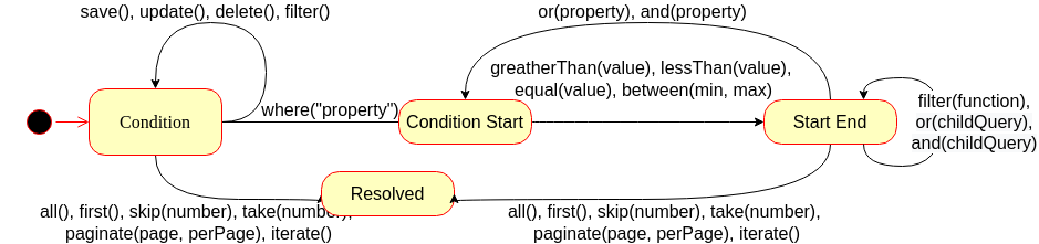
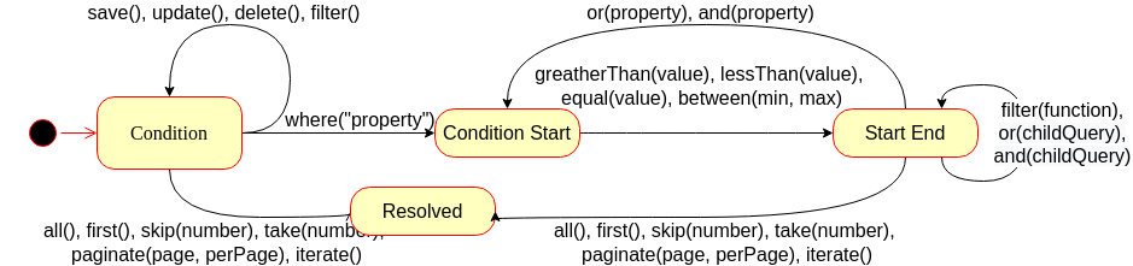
- <mxCell id="3" value="where(&quot;property&quot;)" style="rounded=0;orthogonalLoop=1;jettySize=auto;html=1;entryX=0;entryY=0.5;entryDx=0;entryDy=0;exitX=1;exitY=0.5;exitDx=0;exitDy=0;fontSize=16;fontStyle=0;labelBackgroundColor=none;spacingRight=11;spacingBottom=3;endArrow=none;" parent="1" source="7" target="11" edge="1"><mxGeometry x="0.286" y="10" relative="1" as="geometry"><mxPoint x="200" y="90" as="targetPoint" /><mxPoint as="offset" /></mxGeometry></mxCell>
+ <mxCell id="3" value="where(&quot;property&quot;)" style="rounded=0;orthogonalLoop=1;jettySize=auto;html=1;entryX=0;entryY=0.5;entryDx=0;entryDy=0;exitX=1;exitY=0.5;exitDx=0;exitDy=0;fontSize=16;fontStyle=0;labelBackgroundColor=none;spacingRight=11;spacingBottom=3;" parent="1" source="7" target="11" edge="1"><mxGeometry x="0.286" y="10" relative="1" as="geometry"><mxPoint x="200" y="90" as="targetPoint" /><mxPoint as="offset" /></mxGeometry></mxCell>
- <mxCell id="5" style="edgeStyle=orthogonalEdgeStyle;curved=1;rounded=0;orthogonalLoop=1;jettySize=auto;html=1;entryX=0;entryY=0.5;entryDx=0;entryDy=0;exitX=0.5;exitY=1;exitDx=0;exitDy=0;fontSize=16;fontStyle=0" parent="1" source="7" target="12" edge="1"><mxGeometry relative="1" as="geometry"><Array as="points"><mxPoint x="140" y="180" /></Array></mxGeometry></mxCell>
+ <mxCell id="5" style="edgeStyle=orthogonalEdgeStyle;curved=1;rounded=0;orthogonalLoop=1;jettySize=auto;html=1;entryX=0;entryY=0.5;entryDx=0;entryDy=0;exitX=0.5;exitY=1;exitDx=0;exitDy=0;fontSize=16;fontStyle=0;endArrow=open;" parent="1" source="7" target="12" edge="1"><mxGeometry relative="1" as="geometry"><Array as="points"><mxPoint x="140" y="180" /></Array></mxGeometry></mxCell>
